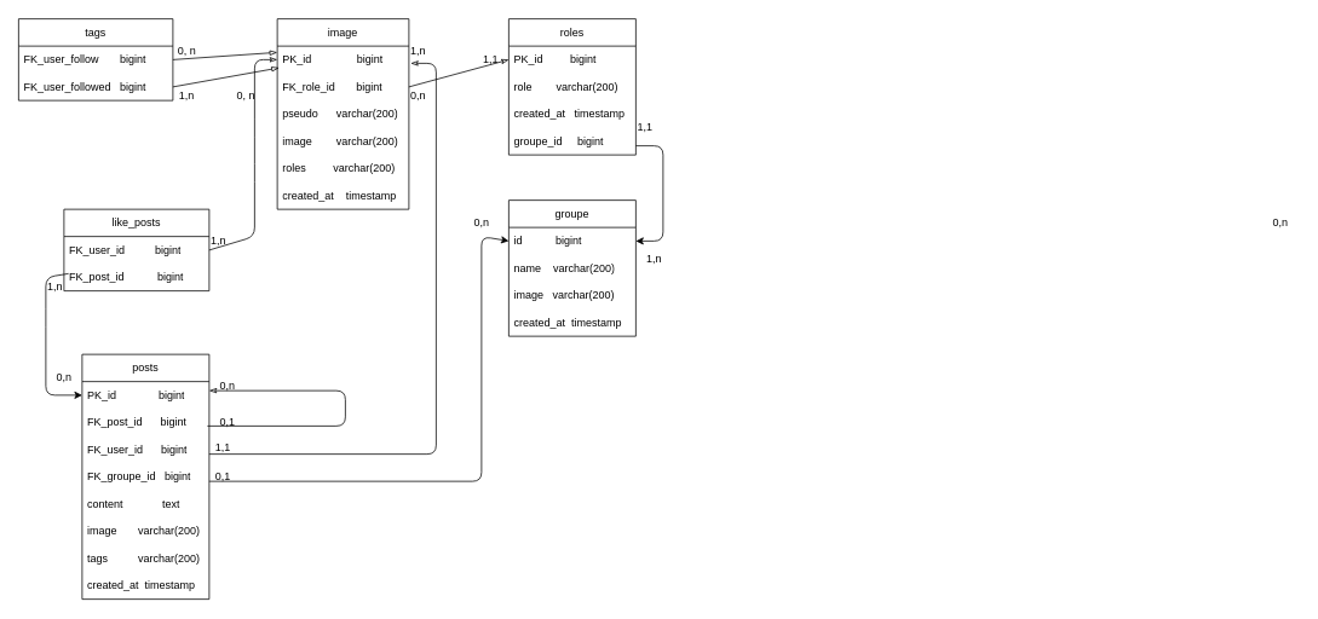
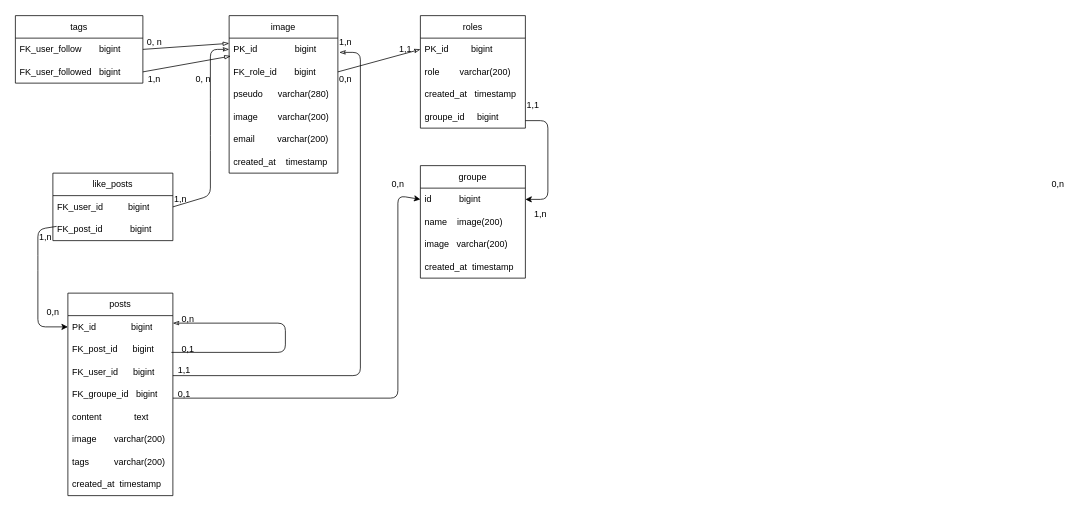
- <mxCell id="5" value="pseudo&amp;nbsp; &amp;nbsp; &amp;nbsp; varchar(200)" style="text;strokeColor=none;fillColor=none;align=left;verticalAlign=middle;spacingLeft=4;spacingRight=4;overflow=hidden;points=[[0,0.5],[1,0.5]];portConstraint=eastwest;rotatable=0;whiteSpace=wrap;html=1;" parent="2" vertex="1"><mxGeometry y="90" width="145" height="30" as="geometry" /></mxCell>
+ <mxCell id="5" value="pseudo&amp;nbsp; &amp;nbsp; &amp;nbsp; varchar(280)" style="text;strokeColor=none;fillColor=none;align=left;verticalAlign=middle;spacingLeft=4;spacingRight=4;overflow=hidden;points=[[0,0.5],[1,0.5]];portConstraint=eastwest;rotatable=0;whiteSpace=wrap;html=1;" parent="2" vertex="1"><mxGeometry y="90" width="145" height="30" as="geometry" /></mxCell>
- <mxCell id="7" value="roles&amp;nbsp; &amp;nbsp; &amp;nbsp; &amp;nbsp; &amp;nbsp;varchar(200)&amp;nbsp;&amp;nbsp;" style="text;strokeColor=none;fillColor=none;align=left;verticalAlign=middle;spacingLeft=4;spacingRight=4;overflow=hidden;points=[[0,0.5],[1,0.5]];portConstraint=eastwest;rotatable=0;whiteSpace=wrap;html=1;" parent="2" vertex="1"><mxGeometry y="150" width="145" height="30" as="geometry" /></mxCell>
+ <mxCell id="7" value="email&amp;nbsp; &amp;nbsp; &amp;nbsp; &amp;nbsp; &amp;nbsp;varchar(200)&amp;nbsp;&amp;nbsp;" style="text;strokeColor=none;fillColor=none;align=left;verticalAlign=middle;spacingLeft=4;spacingRight=4;overflow=hidden;points=[[0,0.5],[1,0.5]];portConstraint=eastwest;rotatable=0;whiteSpace=wrap;html=1;" parent="2" vertex="1"><mxGeometry y="150" width="145" height="30" as="geometry" /></mxCell>
- <mxCell id="48" value="name&amp;nbsp; &amp;nbsp; varchar(200)" style="text;strokeColor=none;fillColor=none;align=left;verticalAlign=middle;spacingLeft=4;spacingRight=4;overflow=hidden;points=[[0,0.5],[1,0.5]];portConstraint=eastwest;rotatable=0;whiteSpace=wrap;html=1;" parent="46" vertex="1"><mxGeometry y="60" width="140" height="30" as="geometry" /></mxCell>
+ <mxCell id="48" value="name&amp;nbsp; &amp;nbsp; image(200)" style="text;strokeColor=none;fillColor=none;align=left;verticalAlign=middle;spacingLeft=4;spacingRight=4;overflow=hidden;points=[[0,0.5],[1,0.5]];portConstraint=eastwest;rotatable=0;whiteSpace=wrap;html=1;" parent="46" vertex="1"><mxGeometry y="60" width="140" height="30" as="geometry" /></mxCell>
